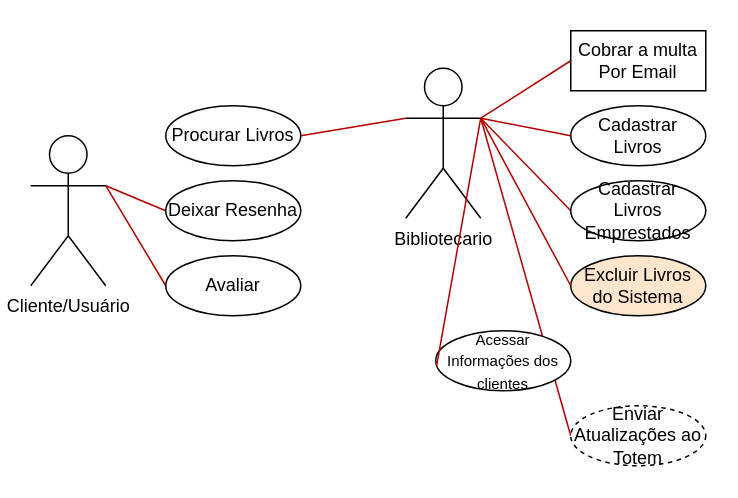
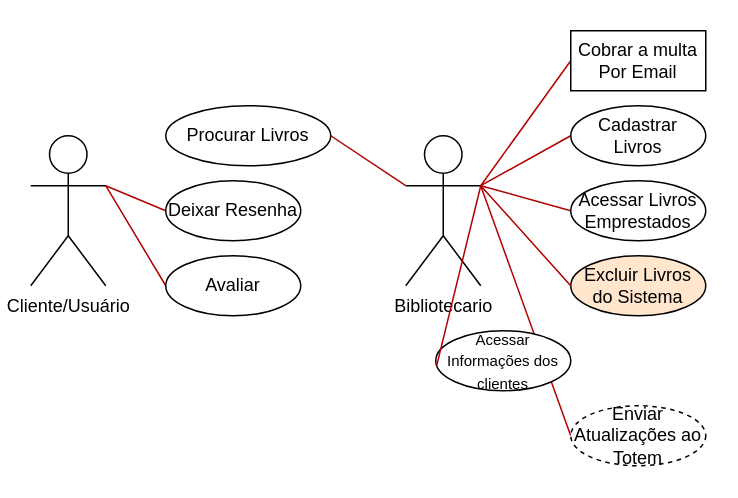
- <mxCell id="5" value="Procurar Livros" style="ellipse;whiteSpace=wrap;html=1;" vertex="1" parent="1"><mxGeometry x="110" y="70" width="90" height="40" as="geometry" /></mxCell>
+ <mxCell id="5" value="Procurar Livros" style="ellipse;whiteSpace=wrap;html=1;" vertex="1" parent="1"><mxGeometry x="110" y="70" width="110" height="40" as="geometry" /></mxCell>
- <mxCell id="13" value="Bibliotecario" style="shape=umlActor;verticalLabelPosition=bottom;verticalAlign=top;html=1;outlineConnect=0;" vertex="1" parent="1"><mxGeometry x="270" y="45" width="50" height="100" as="geometry" /></mxCell>
+ <mxCell id="13" value="Bibliotecario" style="shape=umlActor;verticalLabelPosition=bottom;verticalAlign=top;html=1;outlineConnect=0;" vertex="1" parent="1"><mxGeometry x="270" y="90" width="50" height="100" as="geometry" /></mxCell>
- <mxCell id="15" value="Cadastrar Livros Emprestados" style="ellipse;whiteSpace=wrap;html=1;" vertex="1" parent="1"><mxGeometry x="380" y="120" width="90" height="40" as="geometry" /></mxCell>
+ <mxCell id="15" value="Acessar Livros Emprestados" style="ellipse;whiteSpace=wrap;html=1;" vertex="1" parent="1"><mxGeometry x="380" y="120" width="90" height="40" as="geometry" /></mxCell>
